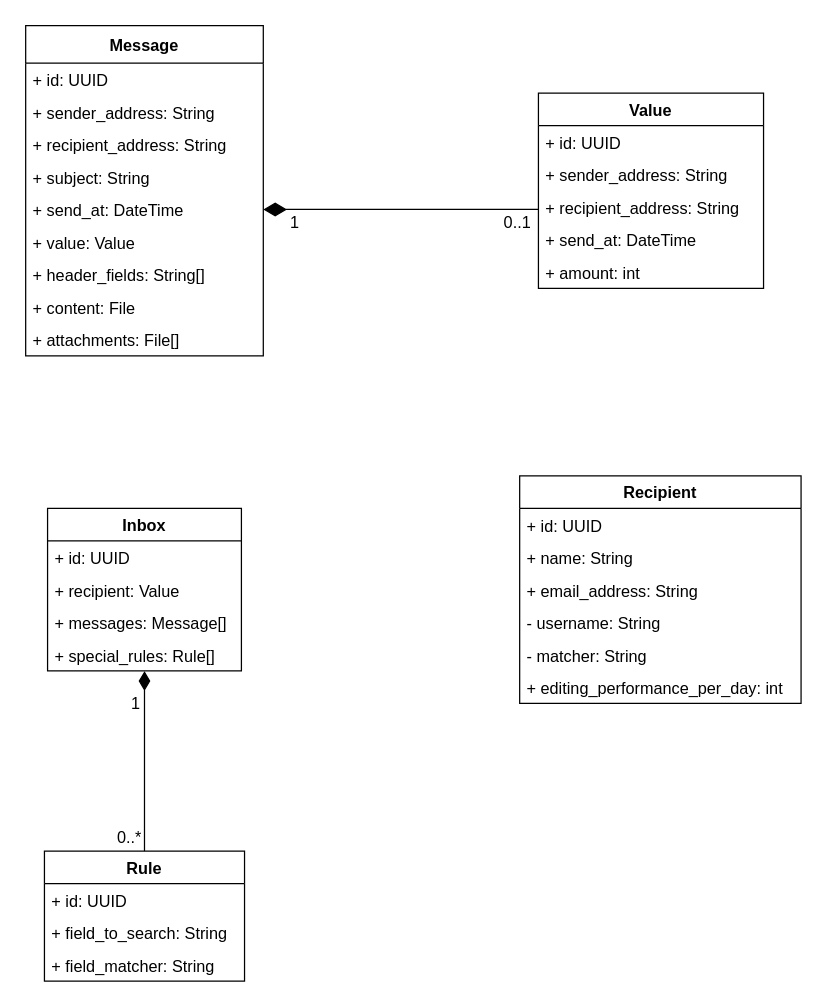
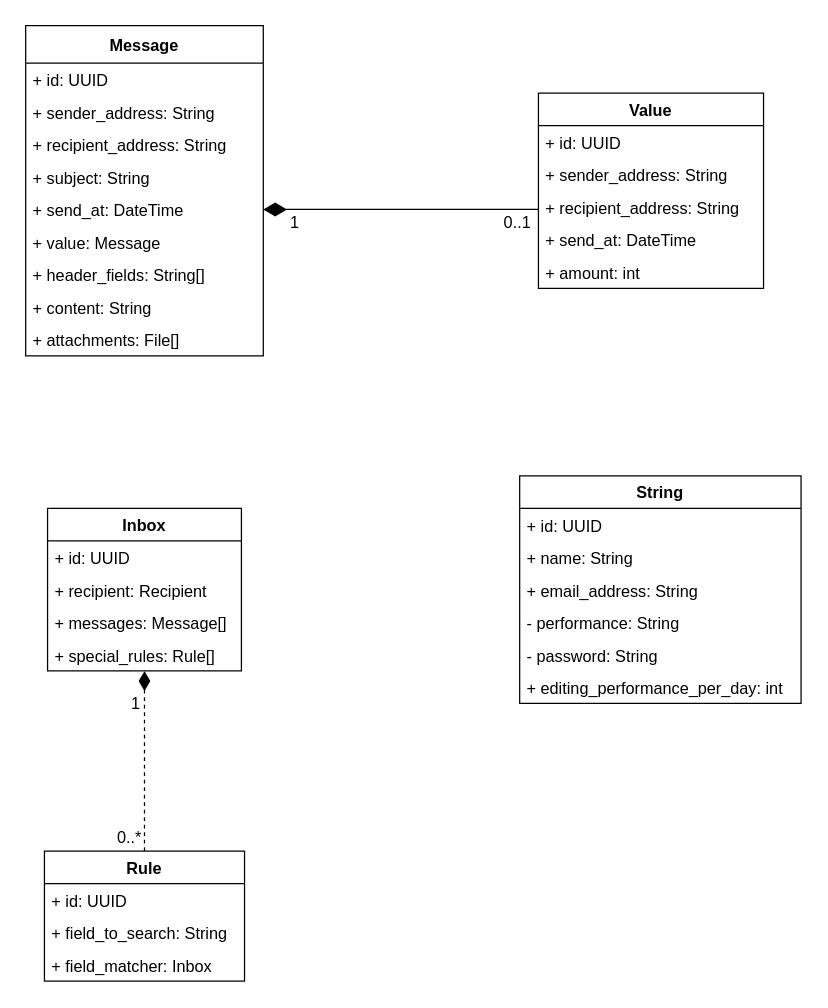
- <mxCell id="8" value="+ value: Value" style="text;strokeColor=none;fillColor=none;align=left;verticalAlign=top;spacingLeft=4;spacingRight=4;overflow=hidden;rotatable=0;points=[[0,0.5],[1,0.5]];portConstraint=eastwest;fontSize=13;" vertex="1" parent="2"><mxGeometry y="160" width="190" height="26" as="geometry" /></mxCell>
+ <mxCell id="8" value="+ value: Message" style="text;strokeColor=none;fillColor=none;align=left;verticalAlign=top;spacingLeft=4;spacingRight=4;overflow=hidden;rotatable=0;points=[[0,0.5],[1,0.5]];portConstraint=eastwest;fontSize=13;" vertex="1" parent="2"><mxGeometry y="160" width="190" height="26" as="geometry" /></mxCell>
- <mxCell id="10" value="+ content: File" style="text;strokeColor=none;fillColor=none;align=left;verticalAlign=top;spacingLeft=4;spacingRight=4;overflow=hidden;rotatable=0;points=[[0,0.5],[1,0.5]];portConstraint=eastwest;fontSize=13;" vertex="1" parent="2"><mxGeometry y="212" width="190" height="26" as="geometry" /></mxCell>
+ <mxCell id="10" value="+ content: String" style="text;strokeColor=none;fillColor=none;align=left;verticalAlign=top;spacingLeft=4;spacingRight=4;overflow=hidden;rotatable=0;points=[[0,0.5],[1,0.5]];portConstraint=eastwest;fontSize=13;" vertex="1" parent="2"><mxGeometry y="212" width="190" height="26" as="geometry" /></mxCell>
- <mxCell id="12" value="Recipient" style="swimlane;fontStyle=1;childLayout=stackLayout;horizontal=1;startSize=26;fillColor=none;horizontalStack=0;resizeParent=1;resizeParentMax=0;resizeLast=0;collapsible=1;marginBottom=0;fontSize=13;" vertex="1" parent="1"><mxGeometry x="415" y="380" width="225" height="182" as="geometry" /></mxCell>
+ <mxCell id="12" value="String" style="swimlane;fontStyle=1;childLayout=stackLayout;horizontal=1;startSize=26;fillColor=none;horizontalStack=0;resizeParent=1;resizeParentMax=0;resizeLast=0;collapsible=1;marginBottom=0;fontSize=13;" vertex="1" parent="1"><mxGeometry x="415" y="380" width="225" height="182" as="geometry" /></mxCell>
- <mxCell id="27" value="+ recipient: Value" style="text;strokeColor=none;fillColor=none;align=left;verticalAlign=top;spacingLeft=4;spacingRight=4;overflow=hidden;rotatable=0;points=[[0,0.5],[1,0.5]];portConstraint=eastwest;fontSize=13;" vertex="1" parent="25"><mxGeometry y="52" width="155" height="26" as="geometry" /></mxCell>
+ <mxCell id="27" value="+ recipient: Recipient" style="text;strokeColor=none;fillColor=none;align=left;verticalAlign=top;spacingLeft=4;spacingRight=4;overflow=hidden;rotatable=0;points=[[0,0.5],[1,0.5]];portConstraint=eastwest;fontSize=13;" vertex="1" parent="25"><mxGeometry y="52" width="155" height="26" as="geometry" /></mxCell>
- <mxCell id="16" value="- username: String" style="text;strokeColor=none;fillColor=none;align=left;verticalAlign=top;spacingLeft=4;spacingRight=4;overflow=hidden;rotatable=0;points=[[0,0.5],[1,0.5]];portConstraint=eastwest;fontSize=13;" vertex="1" parent="12"><mxGeometry y="104" width="225" height="26" as="geometry" /></mxCell>
+ <mxCell id="16" value="- performance: String" style="text;strokeColor=none;fillColor=none;align=left;verticalAlign=top;spacingLeft=4;spacingRight=4;overflow=hidden;rotatable=0;points=[[0,0.5],[1,0.5]];portConstraint=eastwest;fontSize=13;" vertex="1" parent="12"><mxGeometry y="104" width="225" height="26" as="geometry" /></mxCell>
- <mxCell id="17" value="- matcher: String" style="text;strokeColor=none;fillColor=none;align=left;verticalAlign=top;spacingLeft=4;spacingRight=4;overflow=hidden;rotatable=0;points=[[0,0.5],[1,0.5]];portConstraint=eastwest;fontSize=13;" vertex="1" parent="12"><mxGeometry y="130" width="225" height="26" as="geometry" /></mxCell>
+ <mxCell id="17" value="- password: String" style="text;strokeColor=none;fillColor=none;align=left;verticalAlign=top;spacingLeft=4;spacingRight=4;overflow=hidden;rotatable=0;points=[[0,0.5],[1,0.5]];portConstraint=eastwest;fontSize=13;" vertex="1" parent="12"><mxGeometry y="130" width="225" height="26" as="geometry" /></mxCell>
- <mxCell id="30" style="edgeStyle=orthogonalEdgeStyle;rounded=0;orthogonalLoop=1;jettySize=auto;html=1;exitX=0.5;exitY=0;exitDx=0;exitDy=0;fontSize=13;startArrow=none;startFill=0;endArrow=diamondThin;endFill=1;startSize=16;endSize=13;entryX=0.5;entryY=1.005;entryDx=0;entryDy=0;entryPerimeter=0;" edge="1" parent="1" source="33" target="29"><mxGeometry relative="1" as="geometry"><mxPoint x="115" y="550" as="targetPoint" /></mxGeometry></mxCell>
+ <mxCell id="30" style="edgeStyle=orthogonalEdgeStyle;rounded=0;orthogonalLoop=1;jettySize=auto;html=1;exitX=0.5;exitY=0;exitDx=0;exitDy=0;fontSize=13;startArrow=none;startFill=0;endArrow=diamondThin;endFill=1;startSize=16;endSize=13;entryX=0.5;entryY=1.005;entryDx=0;entryDy=0;entryPerimeter=0;dashed=1;" edge="1" parent="1" source="33" target="29"><mxGeometry relative="1" as="geometry"><mxPoint x="115" y="550" as="targetPoint" /></mxGeometry></mxCell>
- <mxCell id="36" value="+ field_matcher: String" style="text;strokeColor=none;fillColor=none;align=left;verticalAlign=top;spacingLeft=4;spacingRight=4;overflow=hidden;rotatable=0;points=[[0,0.5],[1,0.5]];portConstraint=eastwest;fontSize=13;" vertex="1" parent="33"><mxGeometry y="78" width="160" height="26" as="geometry" /></mxCell>
+ <mxCell id="36" value="+ field_matcher: Inbox" style="text;strokeColor=none;fillColor=none;align=left;verticalAlign=top;spacingLeft=4;spacingRight=4;overflow=hidden;rotatable=0;points=[[0,0.5],[1,0.5]];portConstraint=eastwest;fontSize=13;" vertex="1" parent="33"><mxGeometry y="78" width="160" height="26" as="geometry" /></mxCell>
